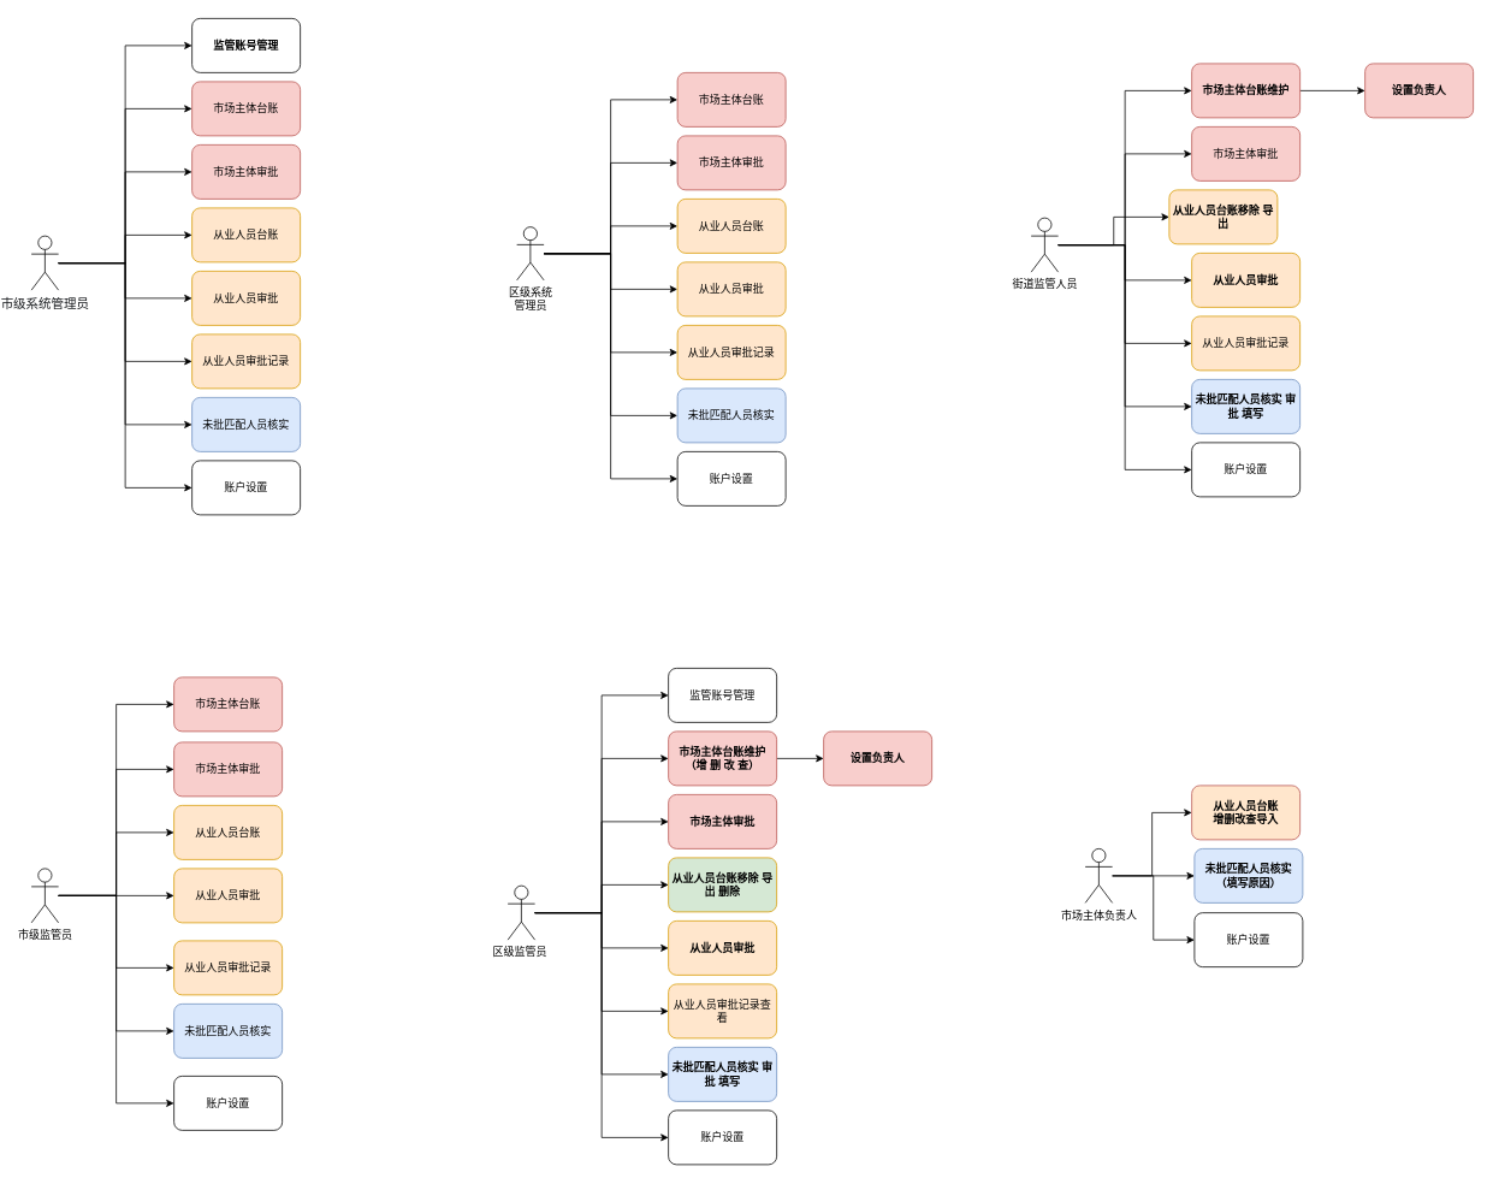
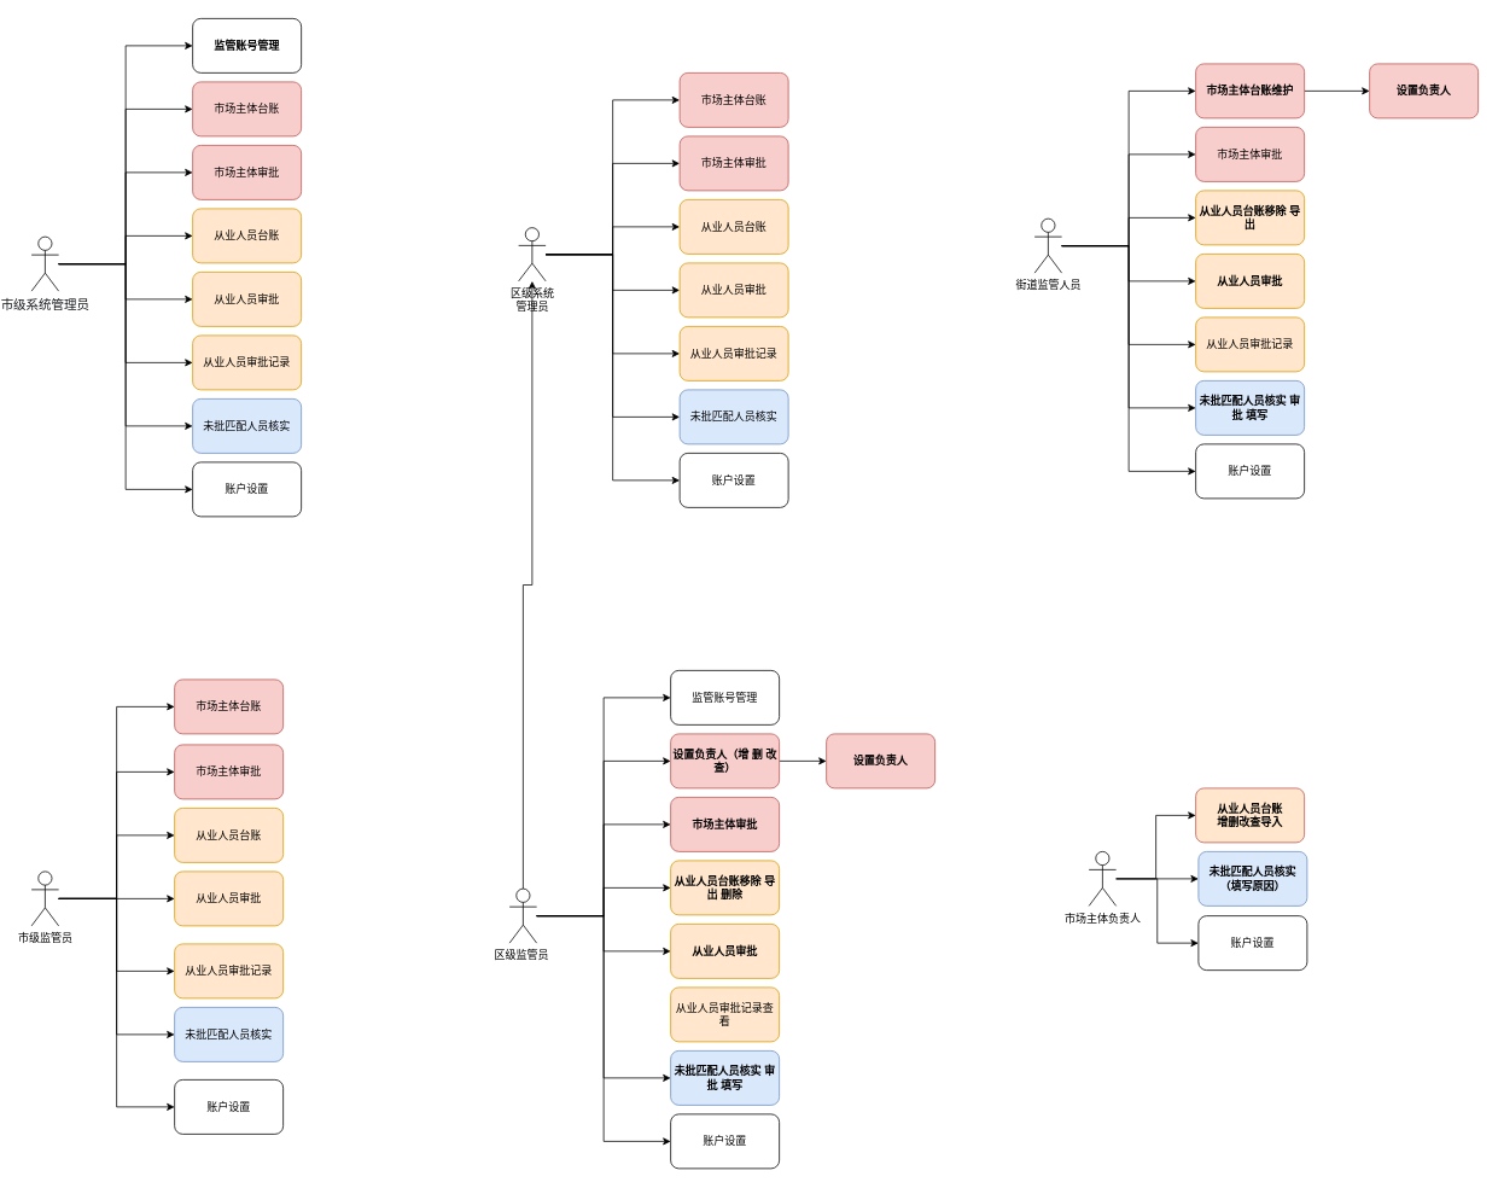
- <mxCell id="78" value="&lt;span style=&quot;font-weight: 700;&quot;&gt;从业人员台账移除 导出&lt;/span&gt;" style="rounded=1;whiteSpace=wrap;html=1;fillColor=#ffe6cc;strokeColor=#d79b00;" parent="1" vertex="1"><mxGeometry x="1281" y="210" width="120" height="60" as="geometry" /></mxCell>
+ <mxCell id="78" value="&lt;span style=&quot;font-weight: 700;&quot;&gt;从业人员台账移除 导出&lt;/span&gt;" style="rounded=1;whiteSpace=wrap;html=1;fillColor=#ffe6cc;strokeColor=#d79b00;" parent="1" vertex="1"><mxGeometry x="1306" y="210" width="120" height="60" as="geometry" /></mxCell>
- <mxCell id="60" value="市场主体台账维护（增 删 改 查）" style="rounded=1;whiteSpace=wrap;html=1;fillColor=#f8cecc;strokeColor=#b85450;fontStyle=1" parent="1" vertex="1"><mxGeometry x="726" y="810" width="120" height="60" as="geometry" /></mxCell>
+ <mxCell id="60" value="设置负责人（增 删 改 查）" style="rounded=1;whiteSpace=wrap;html=1;fillColor=#f8cecc;strokeColor=#b85450;fontStyle=1" parent="1" vertex="1"><mxGeometry x="726" y="810" width="120" height="60" as="geometry" /></mxCell>
- <mxCell id="62" value="从业人员台账移除 导出 删除" style="rounded=1;whiteSpace=wrap;html=1;fillColor=#d5e8d4;strokeColor=#d79b00;fontStyle=1;" parent="1" vertex="1"><mxGeometry x="726" y="950" width="120" height="60" as="geometry" /></mxCell>
+ <mxCell id="62" value="从业人员台账移除 导出 删除" style="rounded=1;whiteSpace=wrap;html=1;fillColor=#ffe6cc;strokeColor=#d79b00;fontStyle=1" parent="1" vertex="1"><mxGeometry x="726" y="950" width="120" height="60" as="geometry" /></mxCell>
- <mxCell id="54" style="edgeStyle=orthogonalEdgeStyle;rounded=0;orthogonalLoop=1;jettySize=auto;html=1;entryX=0;entryY=0.5;entryDx=0;entryDy=0;" parent="1" source="57" target="64" edge="1"><mxGeometry relative="1" as="geometry" /></mxCell>
+ <mxCell id="54" style="edgeStyle=orthogonalEdgeStyle;rounded=0;orthogonalLoop=1;jettySize=auto;html=1;" parent="1" source="57" target="41" edge="1"><mxGeometry relative="1" as="geometry" /></mxCell>
